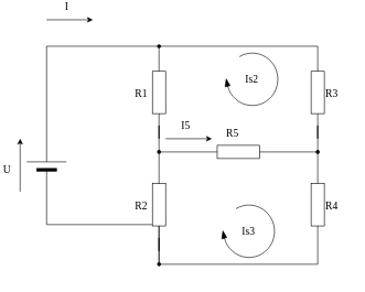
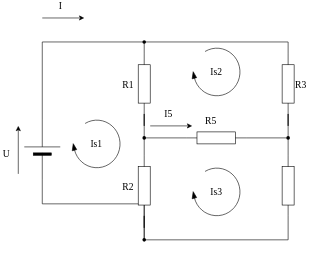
- <mxCell id="29" value="Is2" style="verticalLabelPosition=middle;html=1;verticalAlign=middle;strokeWidth=1;shape=mxgraph.lean_mapping.physical_pull;rounded=1;shadow=0;comic=0;labelBackgroundColor=none;fillColor=#000000;fontFamily=Verdana;fontSize=16;align=center;flipH=1;labelPosition=center;" parent="1" vertex="1"><mxGeometry x="340" y="70" width="80" height="80" as="geometry" /></mxCell>
+ <mxCell id="29" value="Is2" style="verticalLabelPosition=middle;html=1;verticalAlign=middle;strokeWidth=1;shape=mxgraph.lean_mapping.physical_pull;rounded=1;shadow=0;comic=0;labelBackgroundColor=none;fillColor=#000000;fontFamily=Verdana;fontSize=16;align=center;flipH=1;labelPosition=center;" parent="1" vertex="1"><mxGeometry x="320" y="70" width="80" height="80" as="geometry" /></mxCell>
+ <mxCell id="28" value="Is1" style="verticalLabelPosition=middle;html=1;verticalAlign=middle;strokeWidth=1;shape=mxgraph.lean_mapping.physical_pull;rounded=1;shadow=0;comic=0;labelBackgroundColor=none;fillColor=#000000;fontFamily=Verdana;fontSize=16;align=center;flipH=1;labelPosition=center;" parent="1" vertex="1"><mxGeometry x="120" y="190" width="80" height="80" as="geometry" /></mxCell>
- <mxCell id="24" value="R4" style="text;html=1;resizable=0;points=[];autosize=1;align=left;verticalAlign=top;spacingTop=-4;fontSize=16;fontFamily=Verdana" parent="1" vertex="1"><mxGeometry x="490" y="290" width="40" height="20" as="geometry" /></mxCell>
- <mxCell id="30" value="Is3" style="verticalLabelPosition=middle;html=1;verticalAlign=middle;strokeWidth=1;shape=mxgraph.lean_mapping.physical_pull;rounded=1;shadow=0;comic=0;labelBackgroundColor=none;fillColor=#000000;fontFamily=Verdana;fontSize=16;align=center;flipH=1;labelPosition=center;" parent="1" vertex="1"><mxGeometry x="335" y="300" width="80" height="80" as="geometry" /></mxCell>
+ <mxCell id="30" value="Is3" style="verticalLabelPosition=middle;html=1;verticalAlign=middle;strokeWidth=1;shape=mxgraph.lean_mapping.physical_pull;rounded=1;shadow=0;comic=0;labelBackgroundColor=none;fillColor=#000000;fontFamily=Verdana;fontSize=16;align=center;flipH=1;labelPosition=center;" parent="1" vertex="1"><mxGeometry x="320" y="270" width="80" height="80" as="geometry" /></mxCell>
